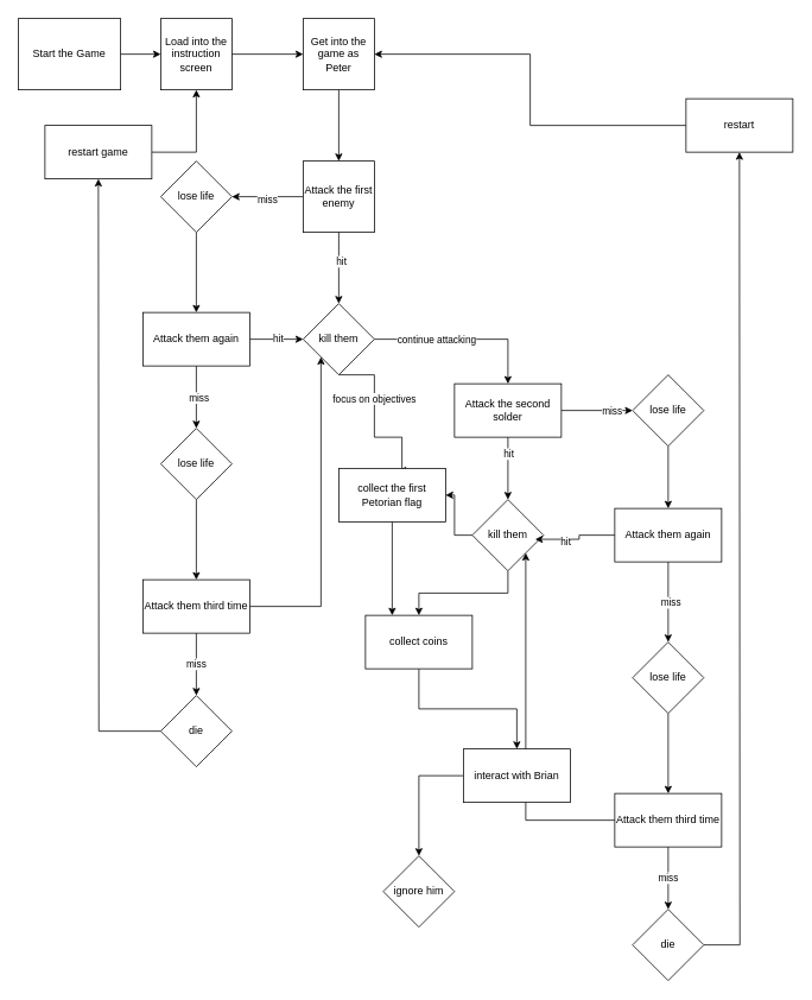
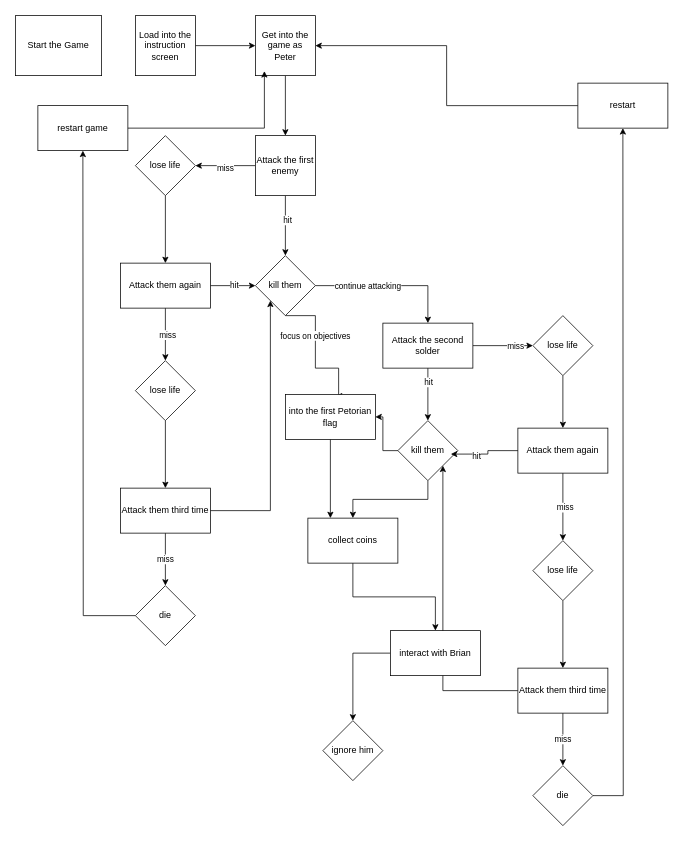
- <mxCell id="2" value="" style="edgeStyle=orthogonalEdgeStyle;rounded=0;orthogonalLoop=1;jettySize=auto;html=1;" edge="1" parent="1" source="3" target="5"><mxGeometry relative="1" as="geometry" /></mxCell>
- <mxCell id="34" style="edgeStyle=orthogonalEdgeStyle;rounded=0;orthogonalLoop=1;jettySize=auto;html=1;exitX=1;exitY=0.5;exitDx=0;exitDy=0;" edge="1" parent="1" source="33" target="5"><mxGeometry relative="1" as="geometry" /></mxCell>
+ <mxCell id="34" style="edgeStyle=orthogonalEdgeStyle;rounded=0;orthogonalLoop=1;jettySize=auto;html=1;exitX=1;exitY=0.5;exitDx=0;exitDy=0;entryX=0.15;entryY=0.925;entryDx=0;entryDy=0;entryPerimeter=0;" edge="1" parent="1" source="33" target="7"><mxGeometry relative="1" as="geometry" /></mxCell>
- <mxCell id="41" value="collect the first Petorian flag" style="rounded=0;whiteSpace=wrap;html=1;" vertex="1" parent="1"><mxGeometry x="380" y="525" width="120" height="60" as="geometry" /></mxCell>
+ <mxCell id="41" value="into the first Petorian flag" style="rounded=0;whiteSpace=wrap;html=1;" vertex="1" parent="1"><mxGeometry x="380" y="525" width="120" height="60" as="geometry" /></mxCell>
